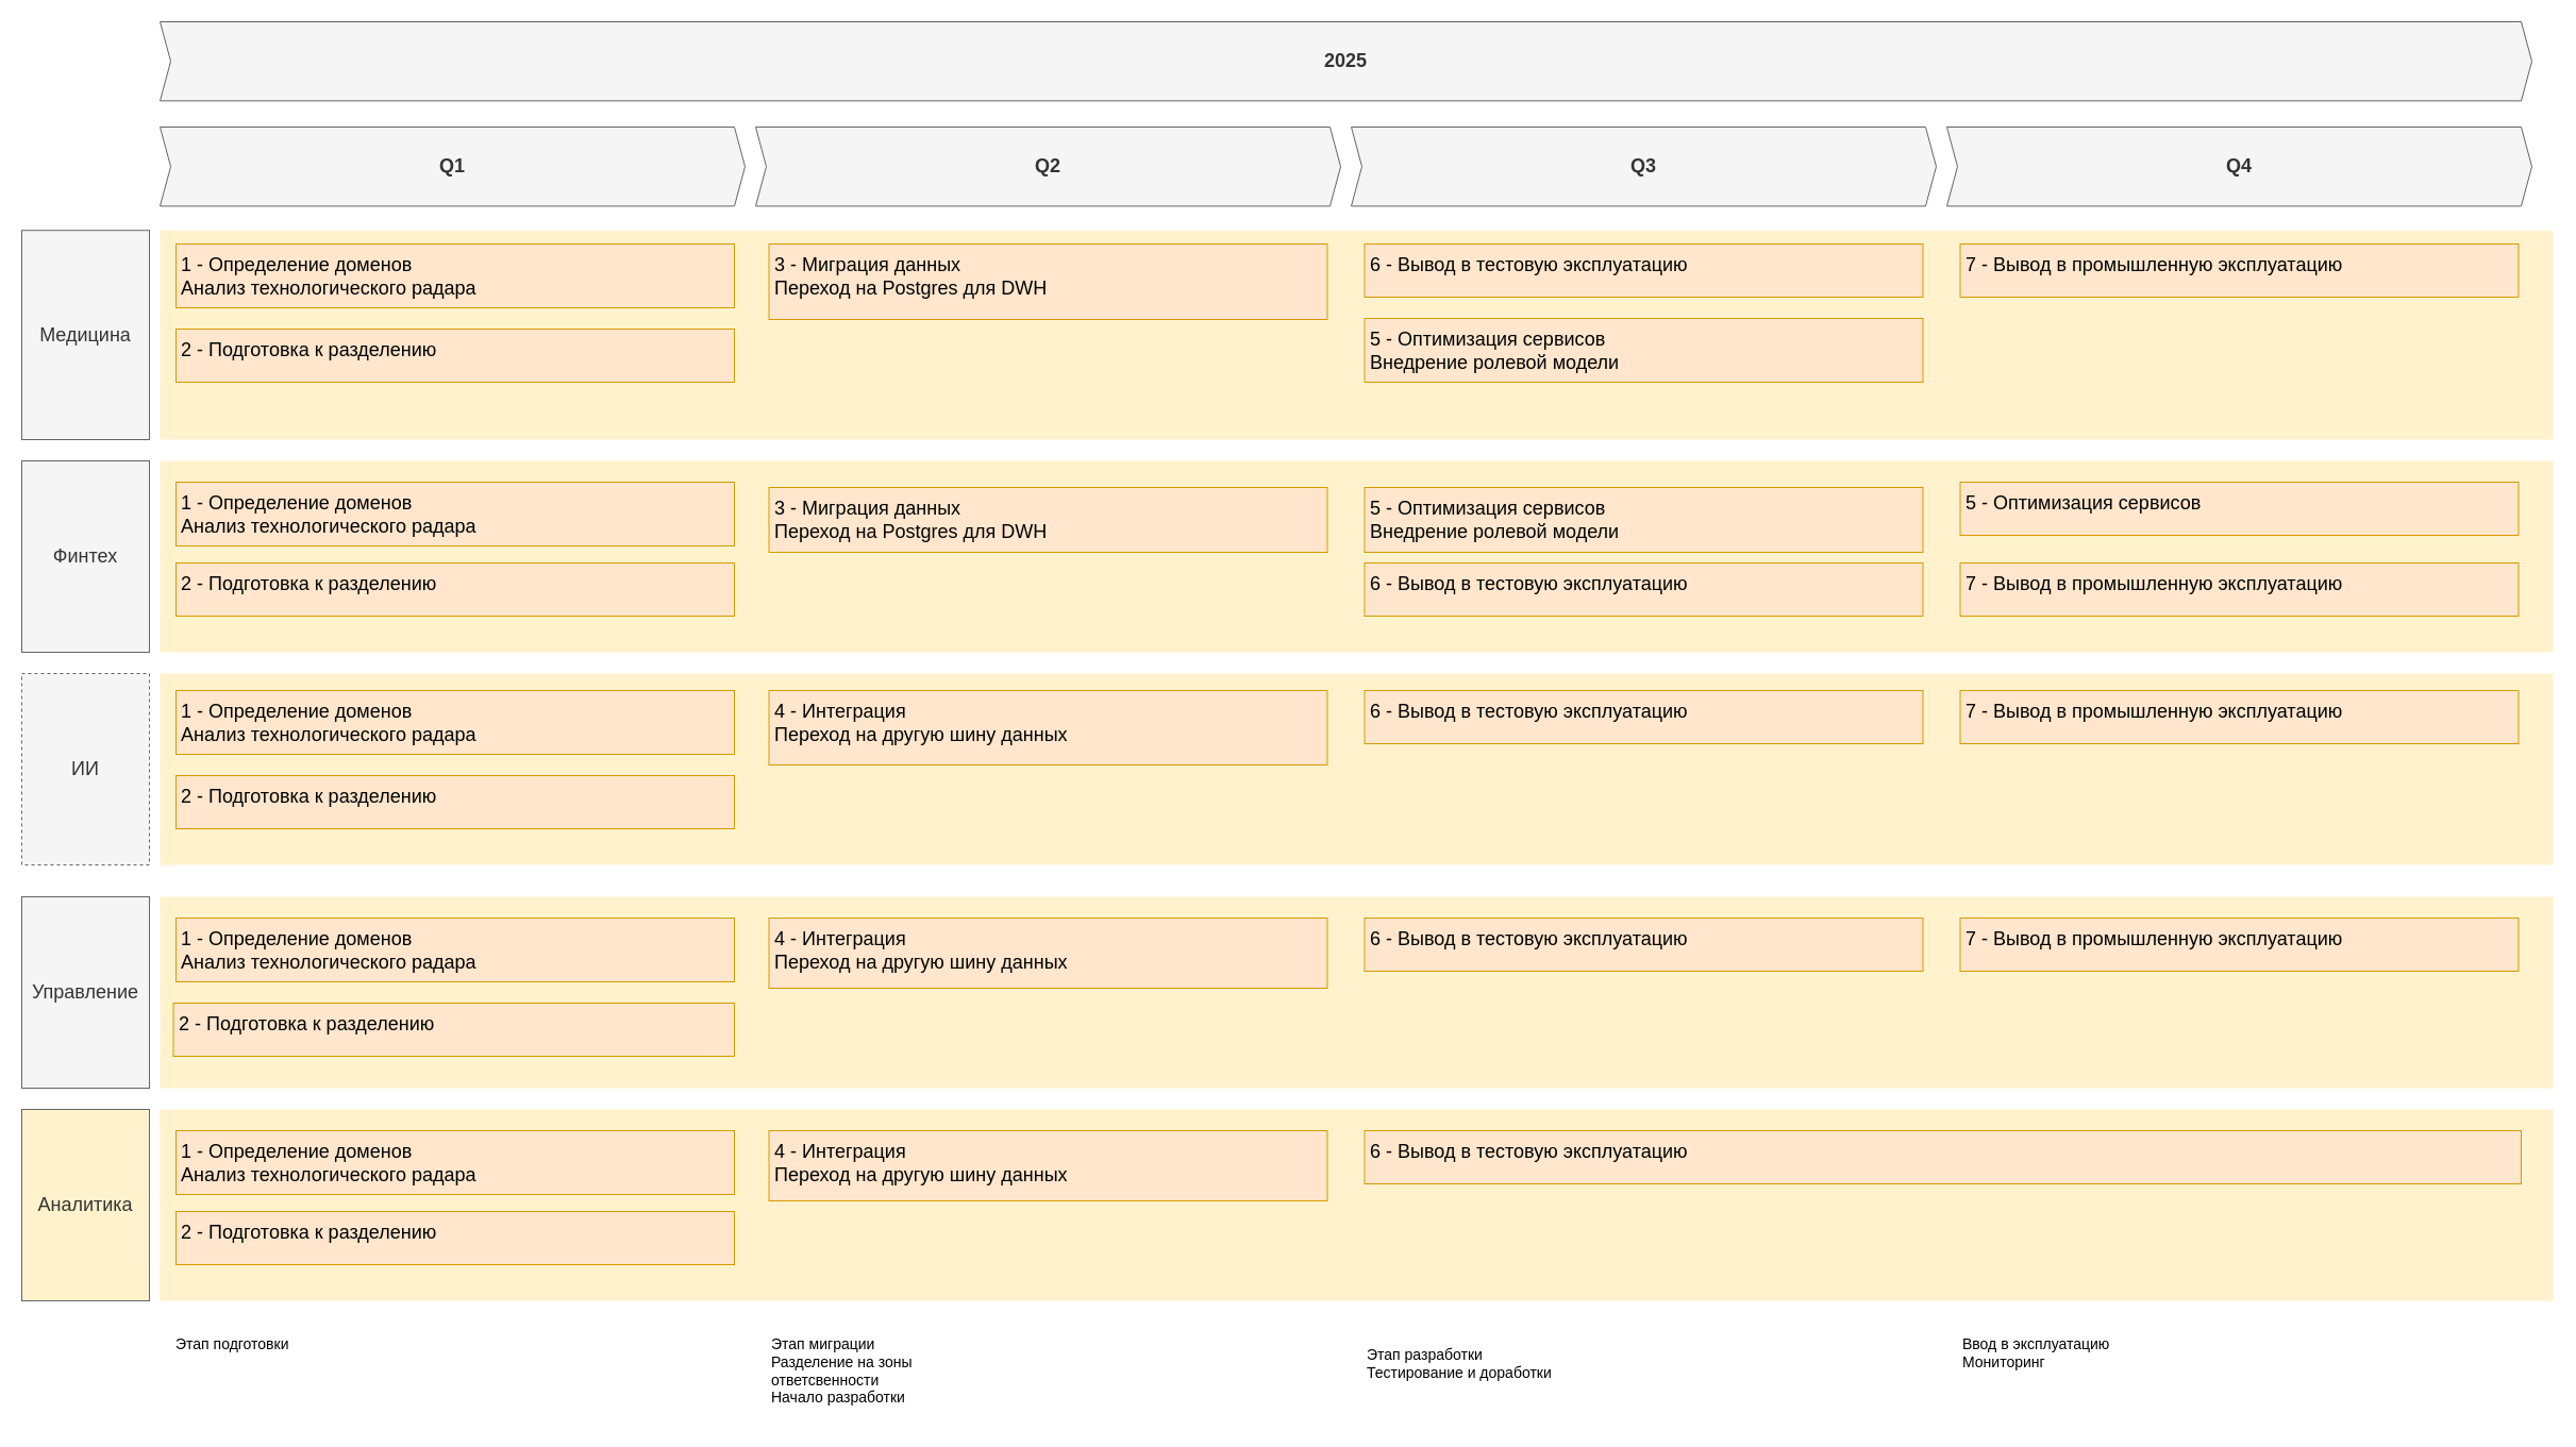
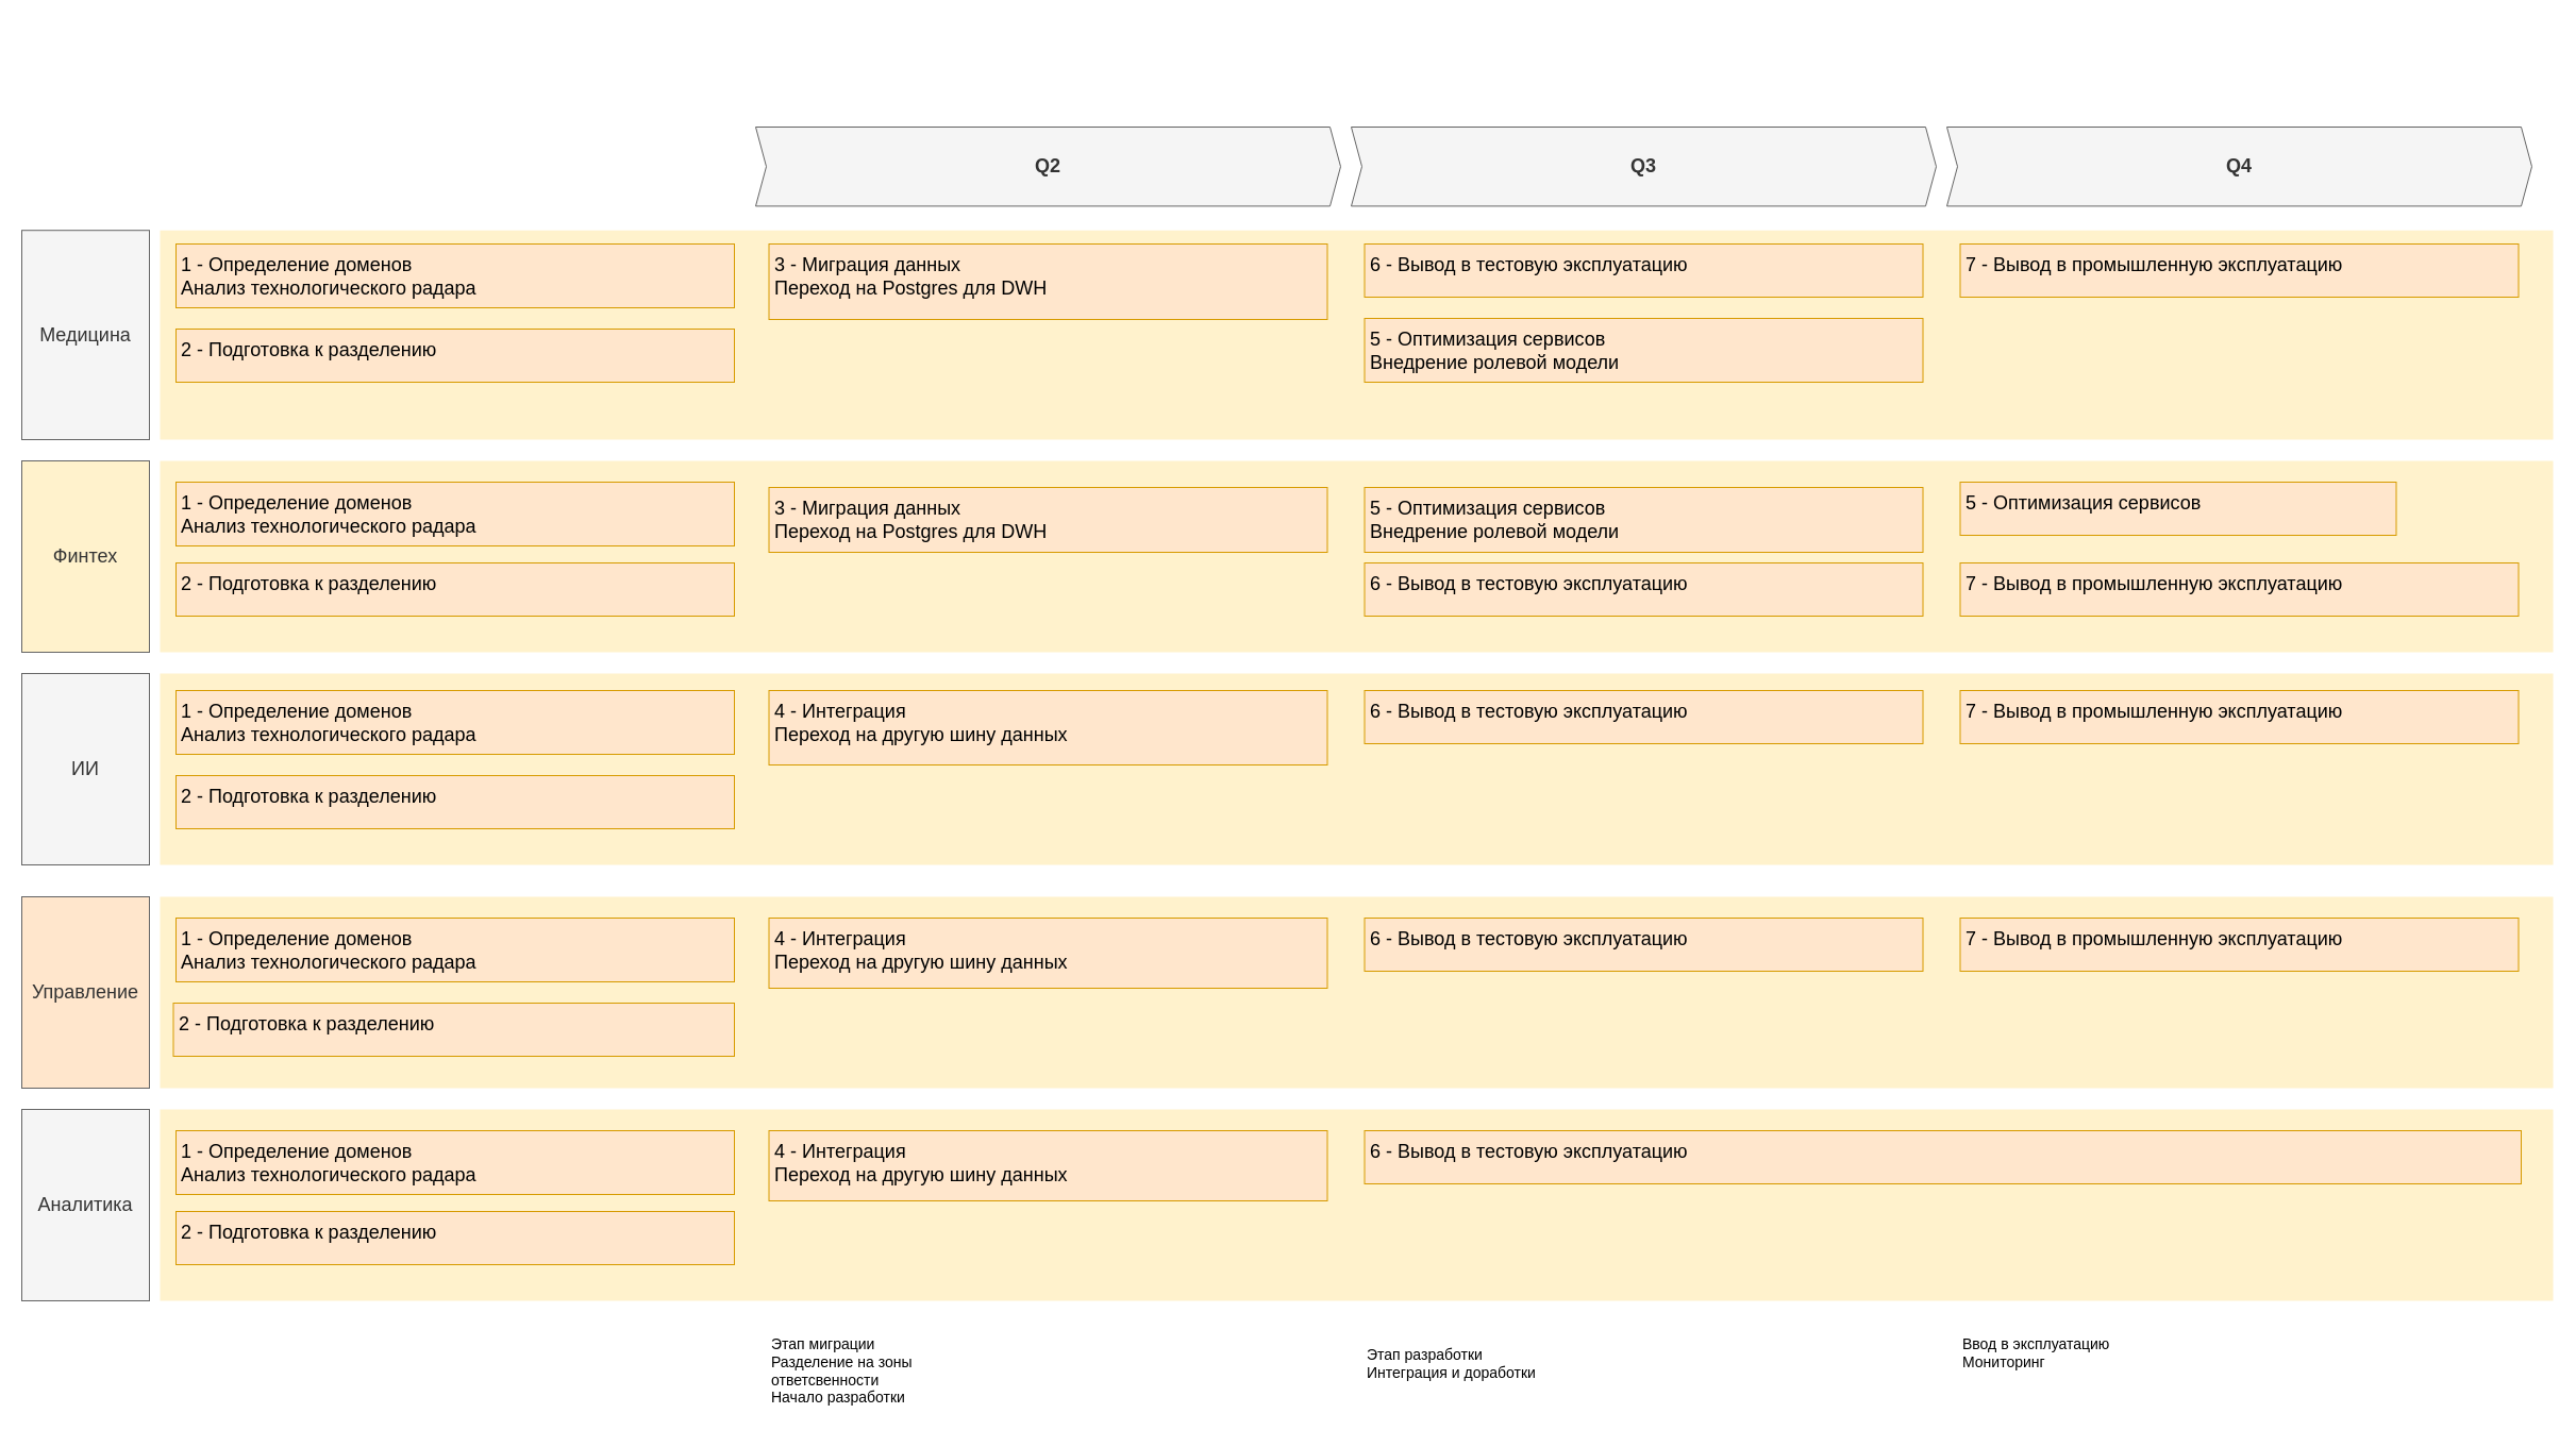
- <mxCell id="16" value="2025" style="shape=step;perimeter=stepPerimeter;whiteSpace=wrap;html=1;fixedSize=1;size=10;fillColor=#f5f5f5;strokeColor=#666666;fontSize=18;fontStyle=1;align=center;rounded=0;fontColor=#333333;" vertex="1" parent="1"><mxGeometry x="150" y="20" width="2230" height="74.4" as="geometry" /></mxCell>
- <mxCell id="6" value="Q1" style="shape=step;perimeter=stepPerimeter;whiteSpace=wrap;html=1;fixedSize=1;size=10;fillColor=#f5f5f5;strokeColor=#666666;fontSize=18;fontStyle=1;align=center;rounded=0;fontColor=#333333;" vertex="1" parent="1"><mxGeometry x="150" y="119" width="550" height="74.4" as="geometry" /></mxCell>
- <mxCell id="38" value="5 - Оптимизация сервисов" style="shape=rect;fillColor=#ffe6cc;strokeColor=#d79b00;fontSize=18;html=1;whiteSpace=wrap;align=left;verticalAlign=top;spacing=5;rounded=0;" vertex="1" parent="1"><mxGeometry x="1842.5" y="453" width="525" height="50" as="geometry" /></mxCell>
+ <mxCell id="38" value="5 - Оптимизация сервисов" style="shape=rect;fillColor=#ffe6cc;strokeColor=#d79b00;fontSize=18;html=1;whiteSpace=wrap;align=left;verticalAlign=top;spacing=5;rounded=0;" vertex="1" parent="1"><mxGeometry x="1842.5" y="453" width="410" height="50" as="geometry" /></mxCell>
- <mxCell id="5" value="Финтех" style="rounded=0;whiteSpace=wrap;html=1;fillColor=#f5f5f5;fontColor=#333333;strokeColor=#666666;fontSize=18;" vertex="1" parent="1"><mxGeometry x="20" y="433" width="120" height="180" as="geometry" /></mxCell>
+ <mxCell id="5" value="Финтех" style="rounded=0;whiteSpace=wrap;html=1;fillColor=#fff2cc;fontColor=#333333;strokeColor=#666666;fontSize=18;" vertex="1" parent="1"><mxGeometry x="20" y="433" width="120" height="180" as="geometry" /></mxCell>
- <mxCell id="11" value="ИИ" style="rounded=0;whiteSpace=wrap;html=1;fillColor=#f5f5f5;fontColor=#333333;strokeColor=#666666;fontSize=18;dashed=1;" vertex="1" parent="1"><mxGeometry x="20" y="633" width="120" height="180" as="geometry" /></mxCell>
+ <mxCell id="11" value="ИИ" style="rounded=0;whiteSpace=wrap;html=1;fillColor=#f5f5f5;fontColor=#333333;strokeColor=#666666;fontSize=18;" vertex="1" parent="1"><mxGeometry x="20" y="633" width="120" height="180" as="geometry" /></mxCell>
- <mxCell id="13" value="Управление" style="rounded=0;whiteSpace=wrap;html=1;fillColor=#f5f5f5;fontColor=#333333;strokeColor=#666666;fontSize=18;" vertex="1" parent="1"><mxGeometry x="20" y="843" width="120" height="180" as="geometry" /></mxCell>
+ <mxCell id="13" value="Управление" style="rounded=0;whiteSpace=wrap;html=1;fillColor=#ffe6cc;fontColor=#333333;strokeColor=#666666;fontSize=18;" vertex="1" parent="1"><mxGeometry x="20" y="843" width="120" height="180" as="geometry" /></mxCell>
- <mxCell id="15" value="Аналитика" style="rounded=0;whiteSpace=wrap;html=1;fillColor=#fff2cc;fontColor=#333333;strokeColor=#666666;fontSize=18;" vertex="1" parent="1"><mxGeometry x="20" y="1043" width="120" height="180" as="geometry" /></mxCell>
+ <mxCell id="15" value="Аналитика" style="rounded=0;whiteSpace=wrap;html=1;fillColor=#f5f5f5;fontColor=#333333;strokeColor=#666666;fontSize=18;" vertex="1" parent="1"><mxGeometry x="20" y="1043" width="120" height="180" as="geometry" /></mxCell>
- <mxCell id="34" value="&lt;div&gt;&lt;font style=&quot;font-size: 14px;&quot;&gt;Этап подготовки&lt;/font&gt;&lt;/div&gt;&lt;div&gt;&lt;br&gt;&lt;/div&gt;" style="text;html=1;whiteSpace=wrap;overflow=hidden;rounded=0;" vertex="1" parent="1"><mxGeometry x="162.5" y="1249" width="230" height="40" as="geometry" /></mxCell>
- <mxCell id="36" value="&lt;div&gt;&lt;font style=&quot;font-size: 14px;&quot;&gt;Этап разработки&lt;/font&gt;&lt;/div&gt;&lt;div&gt;&lt;font style=&quot;font-size: 14px;&quot;&gt;Тестирование и доработки&lt;/font&gt;&lt;/div&gt;&lt;div&gt;&lt;br&gt;&lt;/div&gt;" style="text;html=1;whiteSpace=wrap;overflow=hidden;rounded=0;" vertex="1" parent="1"><mxGeometry x="1282.5" y="1259" width="230" height="40" as="geometry" /></mxCell>
+ <mxCell id="36" value="&lt;div&gt;&lt;font style=&quot;font-size: 14px;&quot;&gt;Этап разработки&lt;/font&gt;&lt;/div&gt;&lt;div&gt;&lt;font style=&quot;font-size: 14px;&quot;&gt;Интеграция и доработки&lt;/font&gt;&lt;/div&gt;&lt;div&gt;&lt;br&gt;&lt;/div&gt;" style="text;html=1;whiteSpace=wrap;overflow=hidden;rounded=0;" vertex="1" parent="1"><mxGeometry x="1282.5" y="1259" width="230" height="40" as="geometry" /></mxCell>
